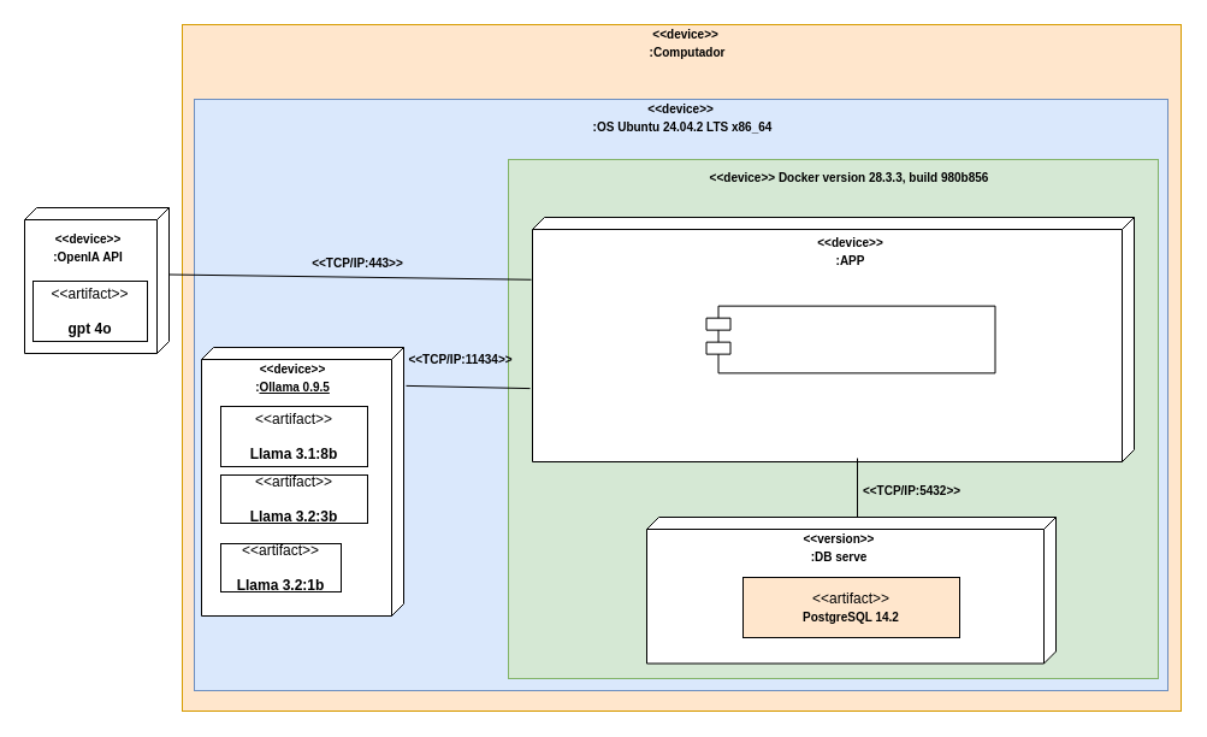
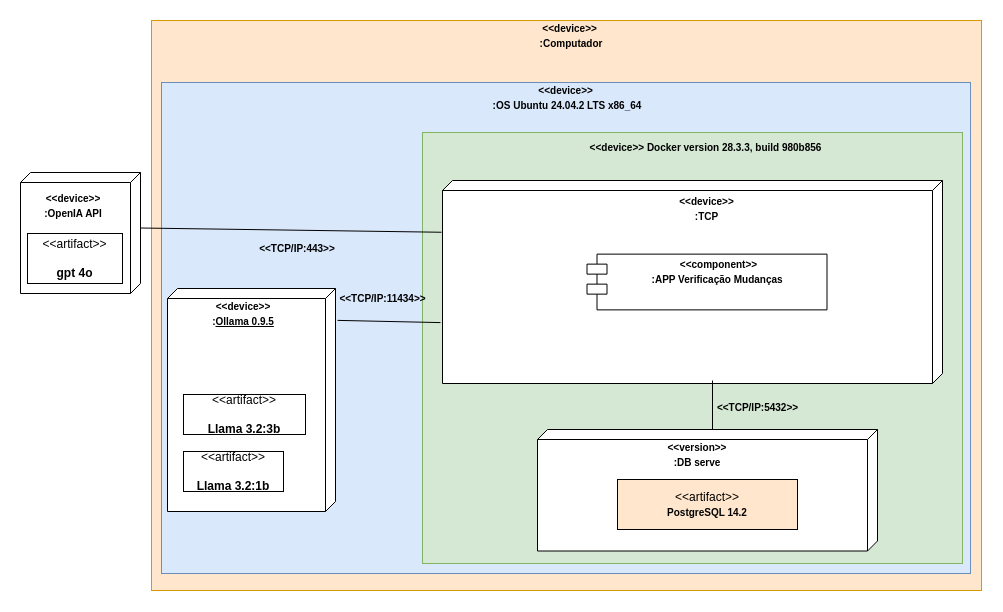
- <mxCell id="19" value="&lt;font style=&quot;font-size: 10px;&quot;&gt;&lt;b&gt;&amp;lt;&amp;lt;device&amp;gt;&amp;gt;&lt;/b&gt;&lt;/font&gt;&lt;div&gt;&lt;font style=&quot;font-size: 10px;&quot;&gt;&lt;b&gt;:APP&lt;/b&gt;&lt;/font&gt;&lt;/div&gt;" style="text;html=1;align=center;verticalAlign=middle;whiteSpace=wrap;rounded=0;" vertex="1" parent="1"><mxGeometry x="607" y="193" width="199" height="30" as="geometry" /></mxCell>
+ <mxCell id="19" value="&lt;font style=&quot;font-size: 10px;&quot;&gt;&lt;b&gt;&amp;lt;&amp;lt;device&amp;gt;&amp;gt;&lt;/b&gt;&lt;/font&gt;&lt;div&gt;&lt;font style=&quot;font-size: 10px;&quot;&gt;&lt;b&gt;:TCP&lt;/b&gt;&lt;/font&gt;&lt;/div&gt;" style="text;html=1;align=center;verticalAlign=middle;whiteSpace=wrap;rounded=0;" vertex="1" parent="1"><mxGeometry x="607" y="193" width="199" height="30" as="geometry" /></mxCell>
- <mxCell id="27" value="&lt;font style=&quot;font-size: 10px;&quot;&gt;&lt;b&gt;&amp;lt;&amp;lt;TCP/IP:&lt;/b&gt;&lt;/font&gt;&lt;span style=&quot;font-size: 10px;&quot;&gt;&lt;b&gt;443&amp;gt;&amp;gt;&lt;/b&gt;&lt;/span&gt;" style="text;html=1;align=center;verticalAlign=middle;whiteSpace=wrap;rounded=0;" vertex="1" parent="1"><mxGeometry x="253" y="203" width="88" height="30" as="geometry" /></mxCell>
+ <mxCell id="27" value="&lt;font style=&quot;font-size: 10px;&quot;&gt;&lt;b&gt;&amp;lt;&amp;lt;TCP/IP:&lt;/b&gt;&lt;/font&gt;&lt;span style=&quot;font-size: 10px;&quot;&gt;&lt;b&gt;443&amp;gt;&amp;gt;&lt;/b&gt;&lt;/span&gt;" style="text;html=1;align=center;verticalAlign=middle;whiteSpace=wrap;rounded=0;" vertex="1" parent="1"><mxGeometry x="253" y="233" width="88" height="30" as="geometry" /></mxCell>
+ <mxCell id="29" value="&lt;font style=&quot;font-size: 10px;&quot;&gt;&lt;b&gt;&amp;lt;&amp;lt;component&amp;gt;&amp;gt;&lt;/b&gt;&lt;/font&gt;&lt;div&gt;&lt;font style=&quot;font-size: 10px;&quot;&gt;&lt;b&gt;:APP Verificação Mudanças&amp;nbsp;&lt;/b&gt;&lt;/font&gt;&lt;/div&gt;" style="text;html=1;align=center;verticalAlign=middle;whiteSpace=wrap;rounded=0;" vertex="1" parent="1"><mxGeometry x="618.75" y="255.63" width="199" height="30" as="geometry" /></mxCell>
- <mxCell id="10" value="&amp;lt;&amp;lt;artifact&amp;gt;&amp;gt;&lt;br&gt;&lt;br&gt;&lt;b&gt;Llama 3.1:8b&lt;/b&gt;" style="html=1;align=center;verticalAlign=middle;dashed=0;whiteSpace=wrap;" parent="1" vertex="1"><mxGeometry x="183" y="337" width="122" height="50" as="geometry" /></mxCell>
